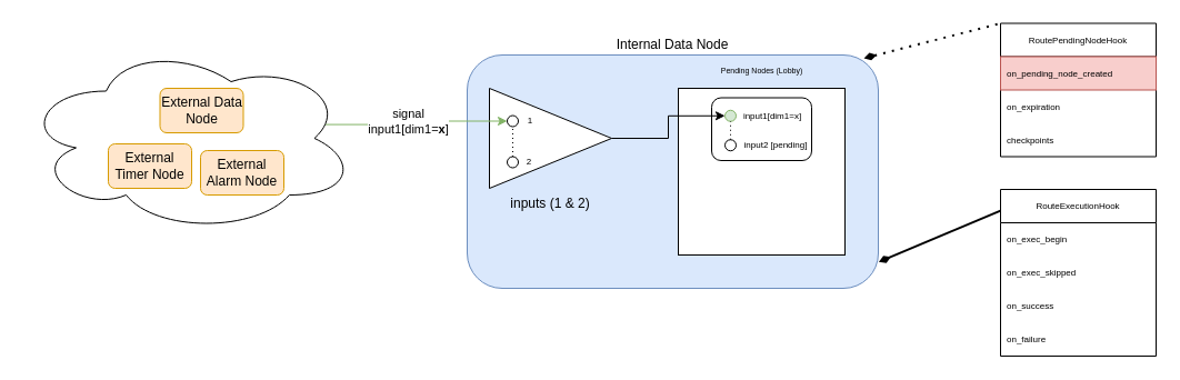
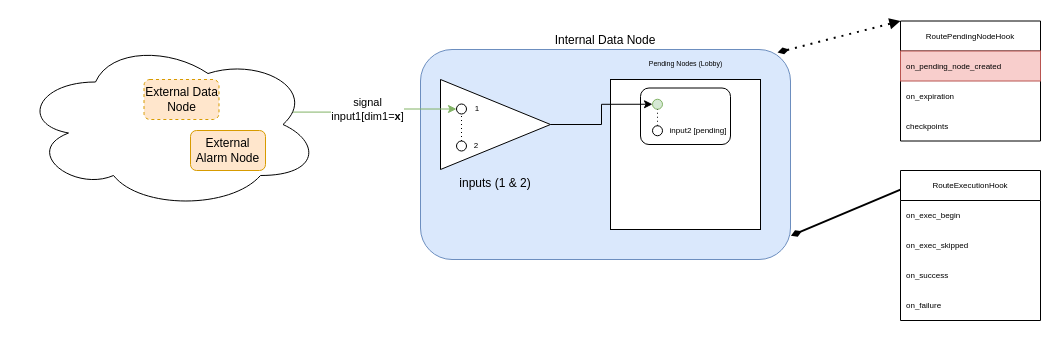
- <mxCell id="34" value="" style="endArrow=none;dashed=1;html=1;dashPattern=1 3;strokeWidth=2;rounded=0;fontSize=8;exitX=0.965;exitY=0.014;exitDx=0;exitDy=0;entryX=0;entryY=0;entryDx=0;entryDy=0;startArrow=diamondThin;startFill=1;exitPerimeter=0;" edge="1" parent="1" source="2" target="24"><mxGeometry width="50" height="50" relative="1" as="geometry"><mxPoint x="800" y="269" as="sourcePoint" /><mxPoint x="910" y="279" as="targetPoint" /></mxGeometry></mxCell>
+ <mxCell id="34" value="" style="endArrow=block;dashed=1;html=1;dashPattern=1 3;strokeWidth=2;rounded=0;fontSize=8;exitX=0.965;exitY=0.014;exitDx=0;exitDy=0;entryX=0;entryY=0;entryDx=0;entryDy=0;startArrow=diamondThin;startFill=1;exitPerimeter=0;" edge="1" parent="1" source="2" target="24"><mxGeometry width="50" height="50" relative="1" as="geometry"><mxPoint x="800" y="269" as="sourcePoint" /><mxPoint x="910" y="279" as="targetPoint" /></mxGeometry></mxCell>
- <mxCell id="10" value="External Data Node" style="html=1;whiteSpace=wrap;rounded=1;dropTarget=0;fillColor=#ffe6cc;strokeColor=#d79b00;" vertex="1" parent="1"><mxGeometry x="143.5" y="79" width="75" height="40" as="geometry" /></mxCell>
+ <mxCell id="10" value="External Data Node" style="html=1;whiteSpace=wrap;rounded=1;dropTarget=0;fillColor=#ffe6cc;strokeColor=#d79b00;dashed=1;" vertex="1" parent="1"><mxGeometry x="143.5" y="79" width="75" height="40" as="geometry" /></mxCell>
- <mxCell id="16" value="input1[dim1=x]" style="text;html=1;strokeColor=none;fillColor=none;align=center;verticalAlign=middle;whiteSpace=wrap;rounded=0;fontSize=8;" vertex="1" parent="1"><mxGeometry x="671" y="93" width="48" height="21.5" as="geometry" /></mxCell>
- <mxCell id="12" value="External Timer Node" style="html=1;whiteSpace=wrap;rounded=1;dropTarget=0;fillColor=#ffe6cc;strokeColor=#d79b00;" vertex="1" parent="1"><mxGeometry x="97" y="129" width="75" height="40" as="geometry" /></mxCell>
- <mxCell id="11" value="External Alarm Node" style="html=1;whiteSpace=wrap;rounded=1;dropTarget=0;fillColor=#ffe6cc;strokeColor=#d79b00;" vertex="1" parent="1"><mxGeometry x="180" y="135" width="75" height="40" as="geometry" /></mxCell>
+ <mxCell id="11" value="External Alarm Node" style="html=1;whiteSpace=wrap;rounded=1;dropTarget=0;fillColor=#ffe6cc;strokeColor=#d79b00;" vertex="1" parent="1"><mxGeometry x="190" y="130" width="75" height="40" as="geometry" /></mxCell>
